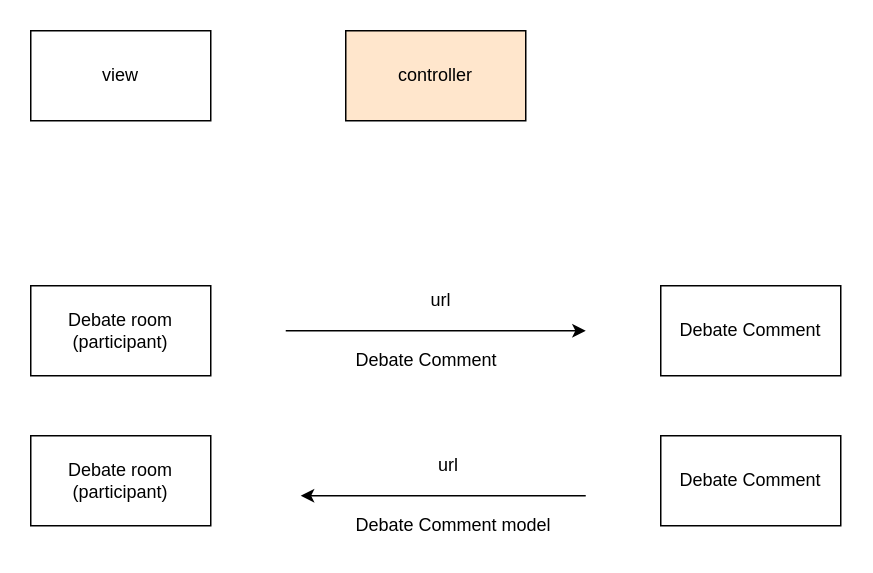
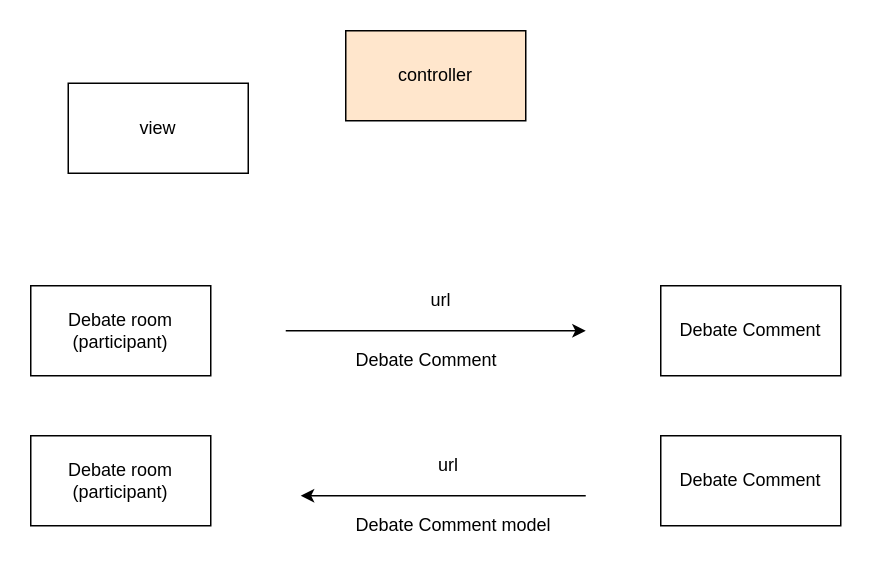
- <mxCell id="2" value="view" style="rounded=0;whiteSpace=wrap;html=1;" vertex="1" parent="1"><mxGeometry x="20" y="20" width="120" height="60" as="geometry" /></mxCell>
+ <mxCell id="2" value="view" style="rounded=0;whiteSpace=wrap;html=1;" vertex="1" parent="1"><mxGeometry x="45" y="55" width="120" height="60" as="geometry" /></mxCell>
